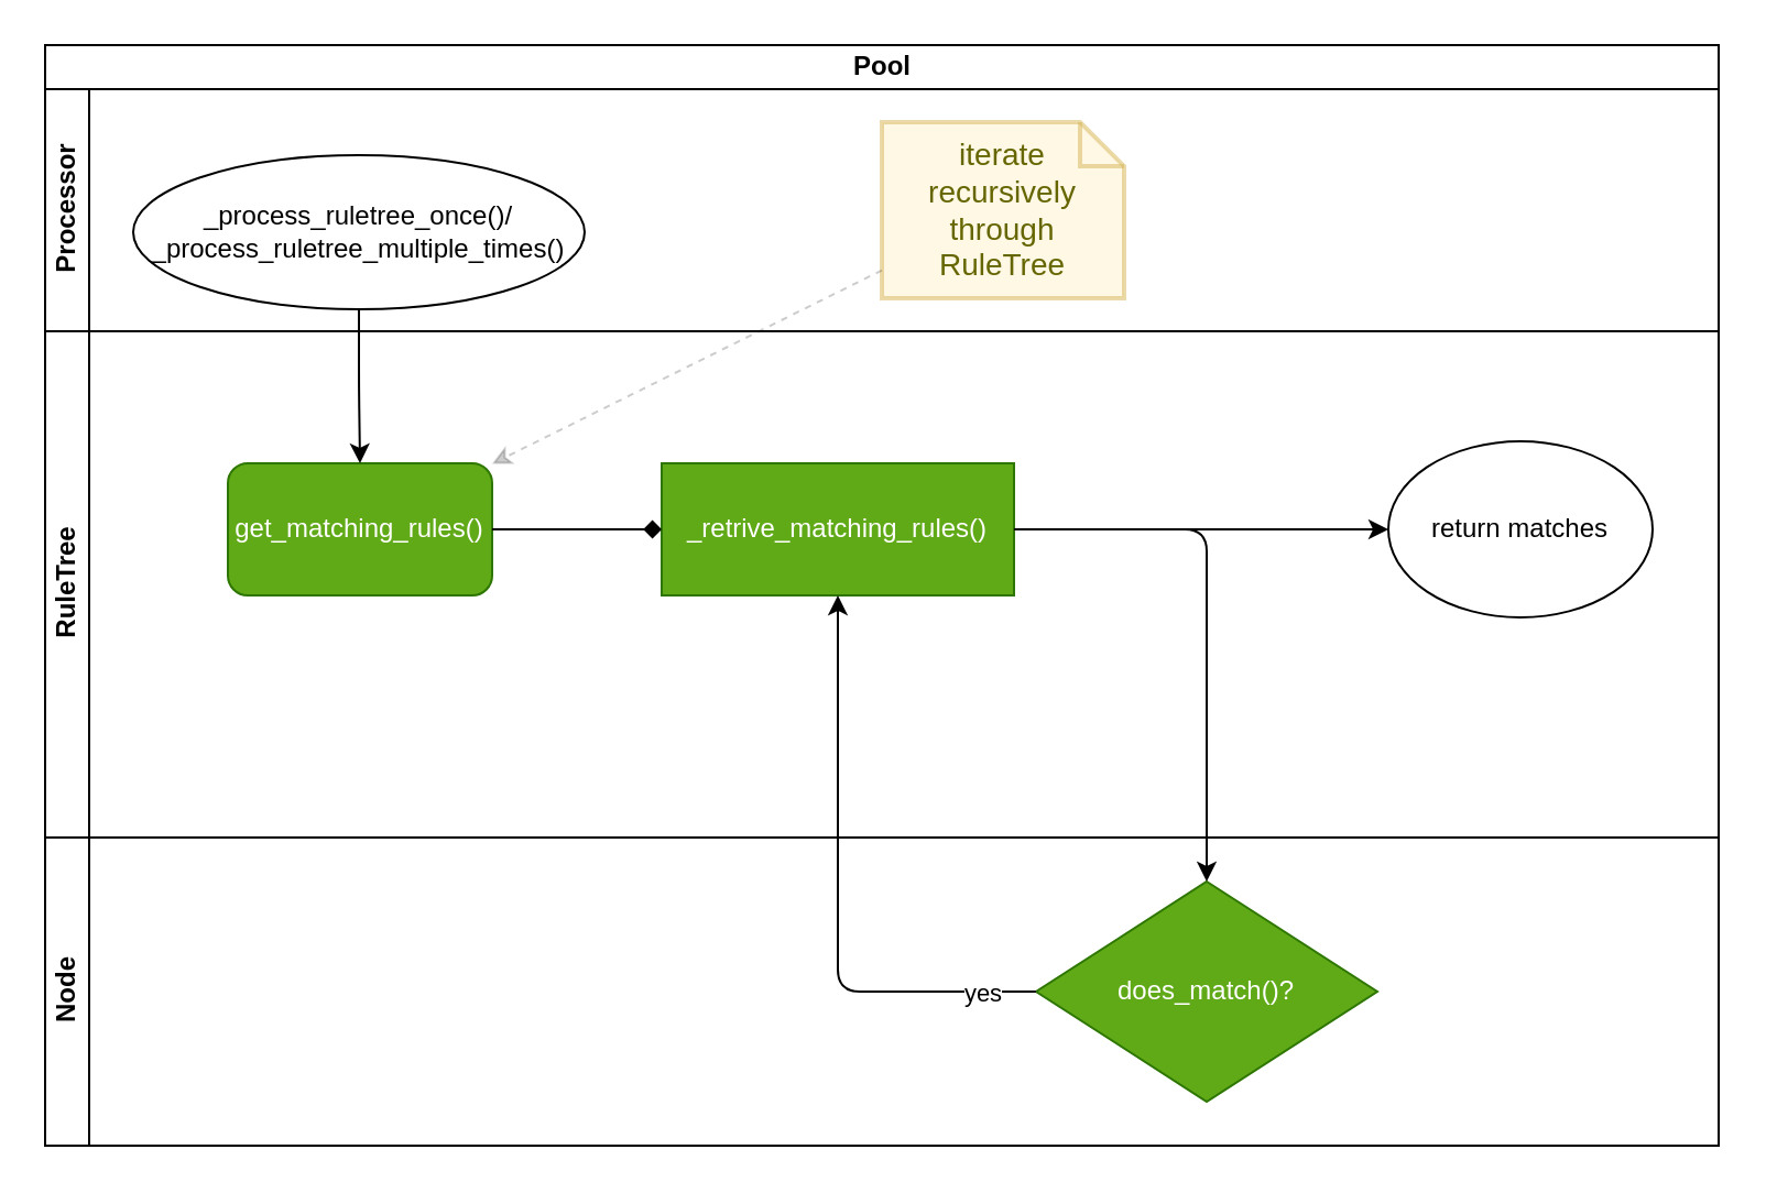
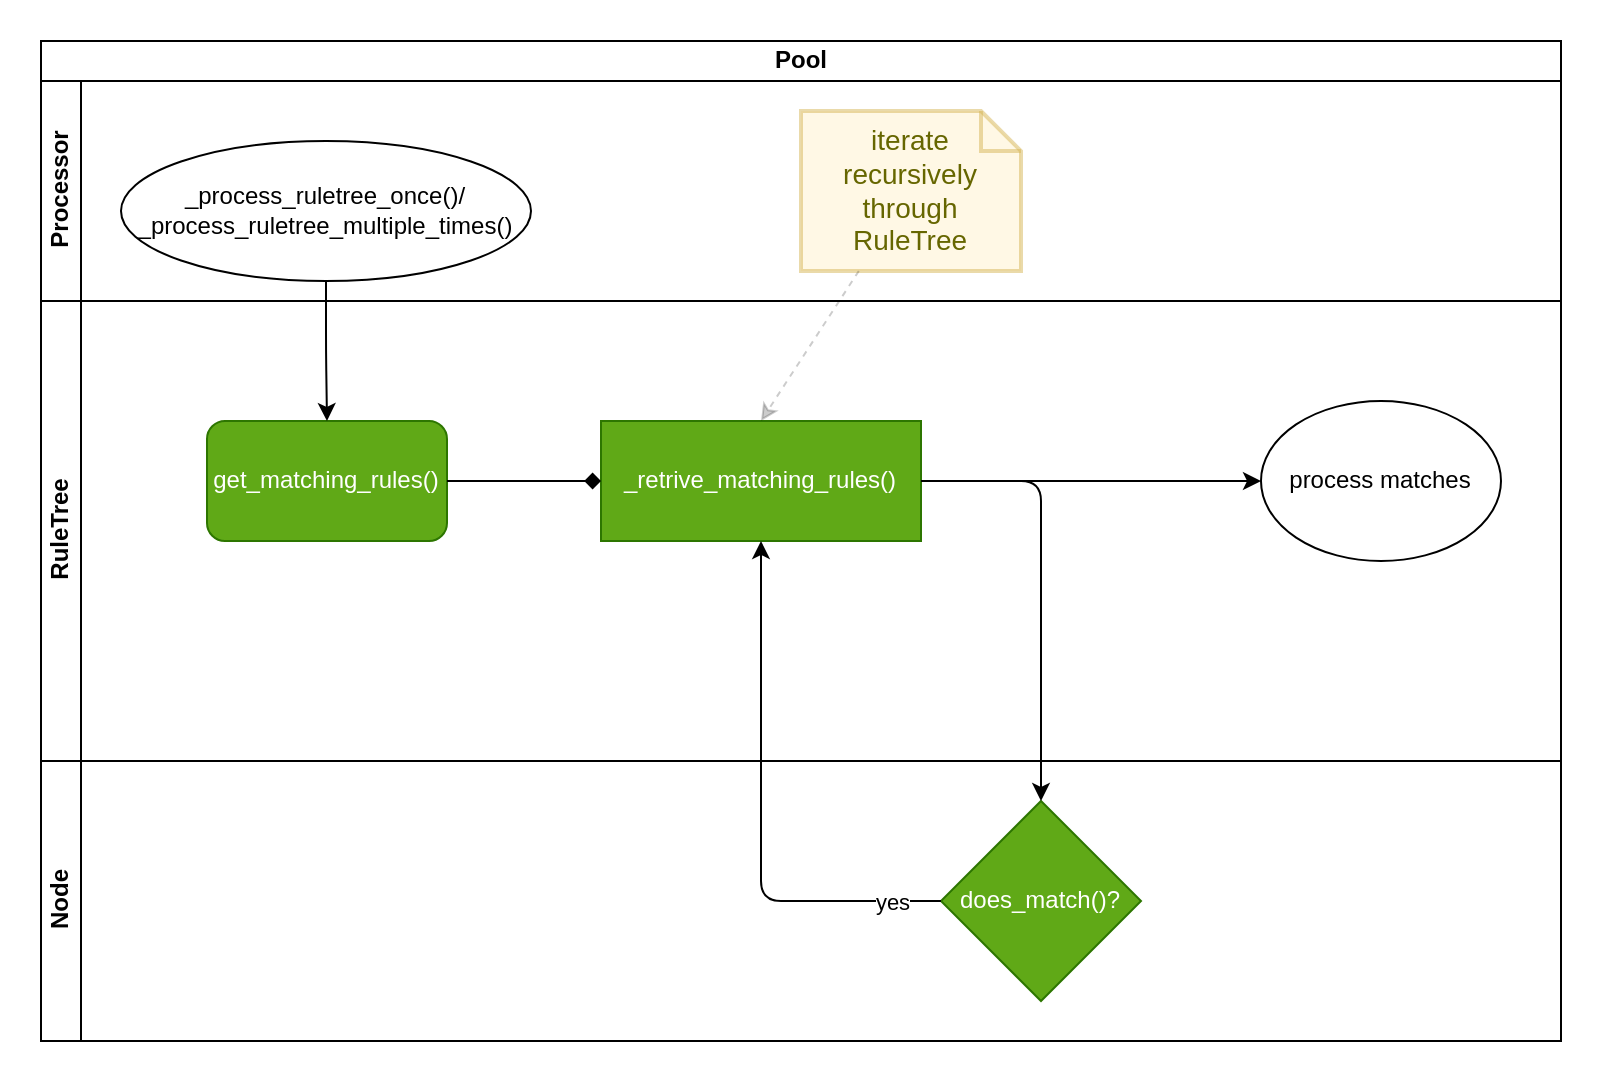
- <mxCell id="18" style="html=1;dashed=1;opacity=20;" edge="1" parent="2" source="5" target="7"><mxGeometry relative="1" as="geometry" /></mxCell>
+ <mxCell id="18" style="html=1;entryX=0.5;entryY=0;entryDx=0;entryDy=0;dashed=1;opacity=20;" edge="1" parent="2" source="5" target="8"><mxGeometry relative="1" as="geometry" /></mxCell>
- <mxCell id="10" value="return matches" style="ellipse;whiteSpace=wrap;html=1;" vertex="1" parent="6"><mxGeometry x="610" y="50" width="120" height="80" as="geometry" /></mxCell>
+ <mxCell id="10" value="process matches" style="ellipse;whiteSpace=wrap;html=1;" vertex="1" parent="6"><mxGeometry x="610" y="50" width="120" height="80" as="geometry" /></mxCell>
- <mxCell id="13" value="does_match()?" style="rhombus;whiteSpace=wrap;html=1;rounded=0;fillColor=#60a917;fontColor=#ffffff;strokeColor=#2D7600;" vertex="1" parent="12"><mxGeometry x="450" y="20" width="155" height="100" as="geometry" /></mxCell>
+ <mxCell id="13" value="does_match()?" style="rhombus;whiteSpace=wrap;html=1;rounded=0;fillColor=#60a917;fontColor=#ffffff;strokeColor=#2D7600;" vertex="1" parent="12"><mxGeometry x="450" y="20" width="100" height="100" as="geometry" /></mxCell>
